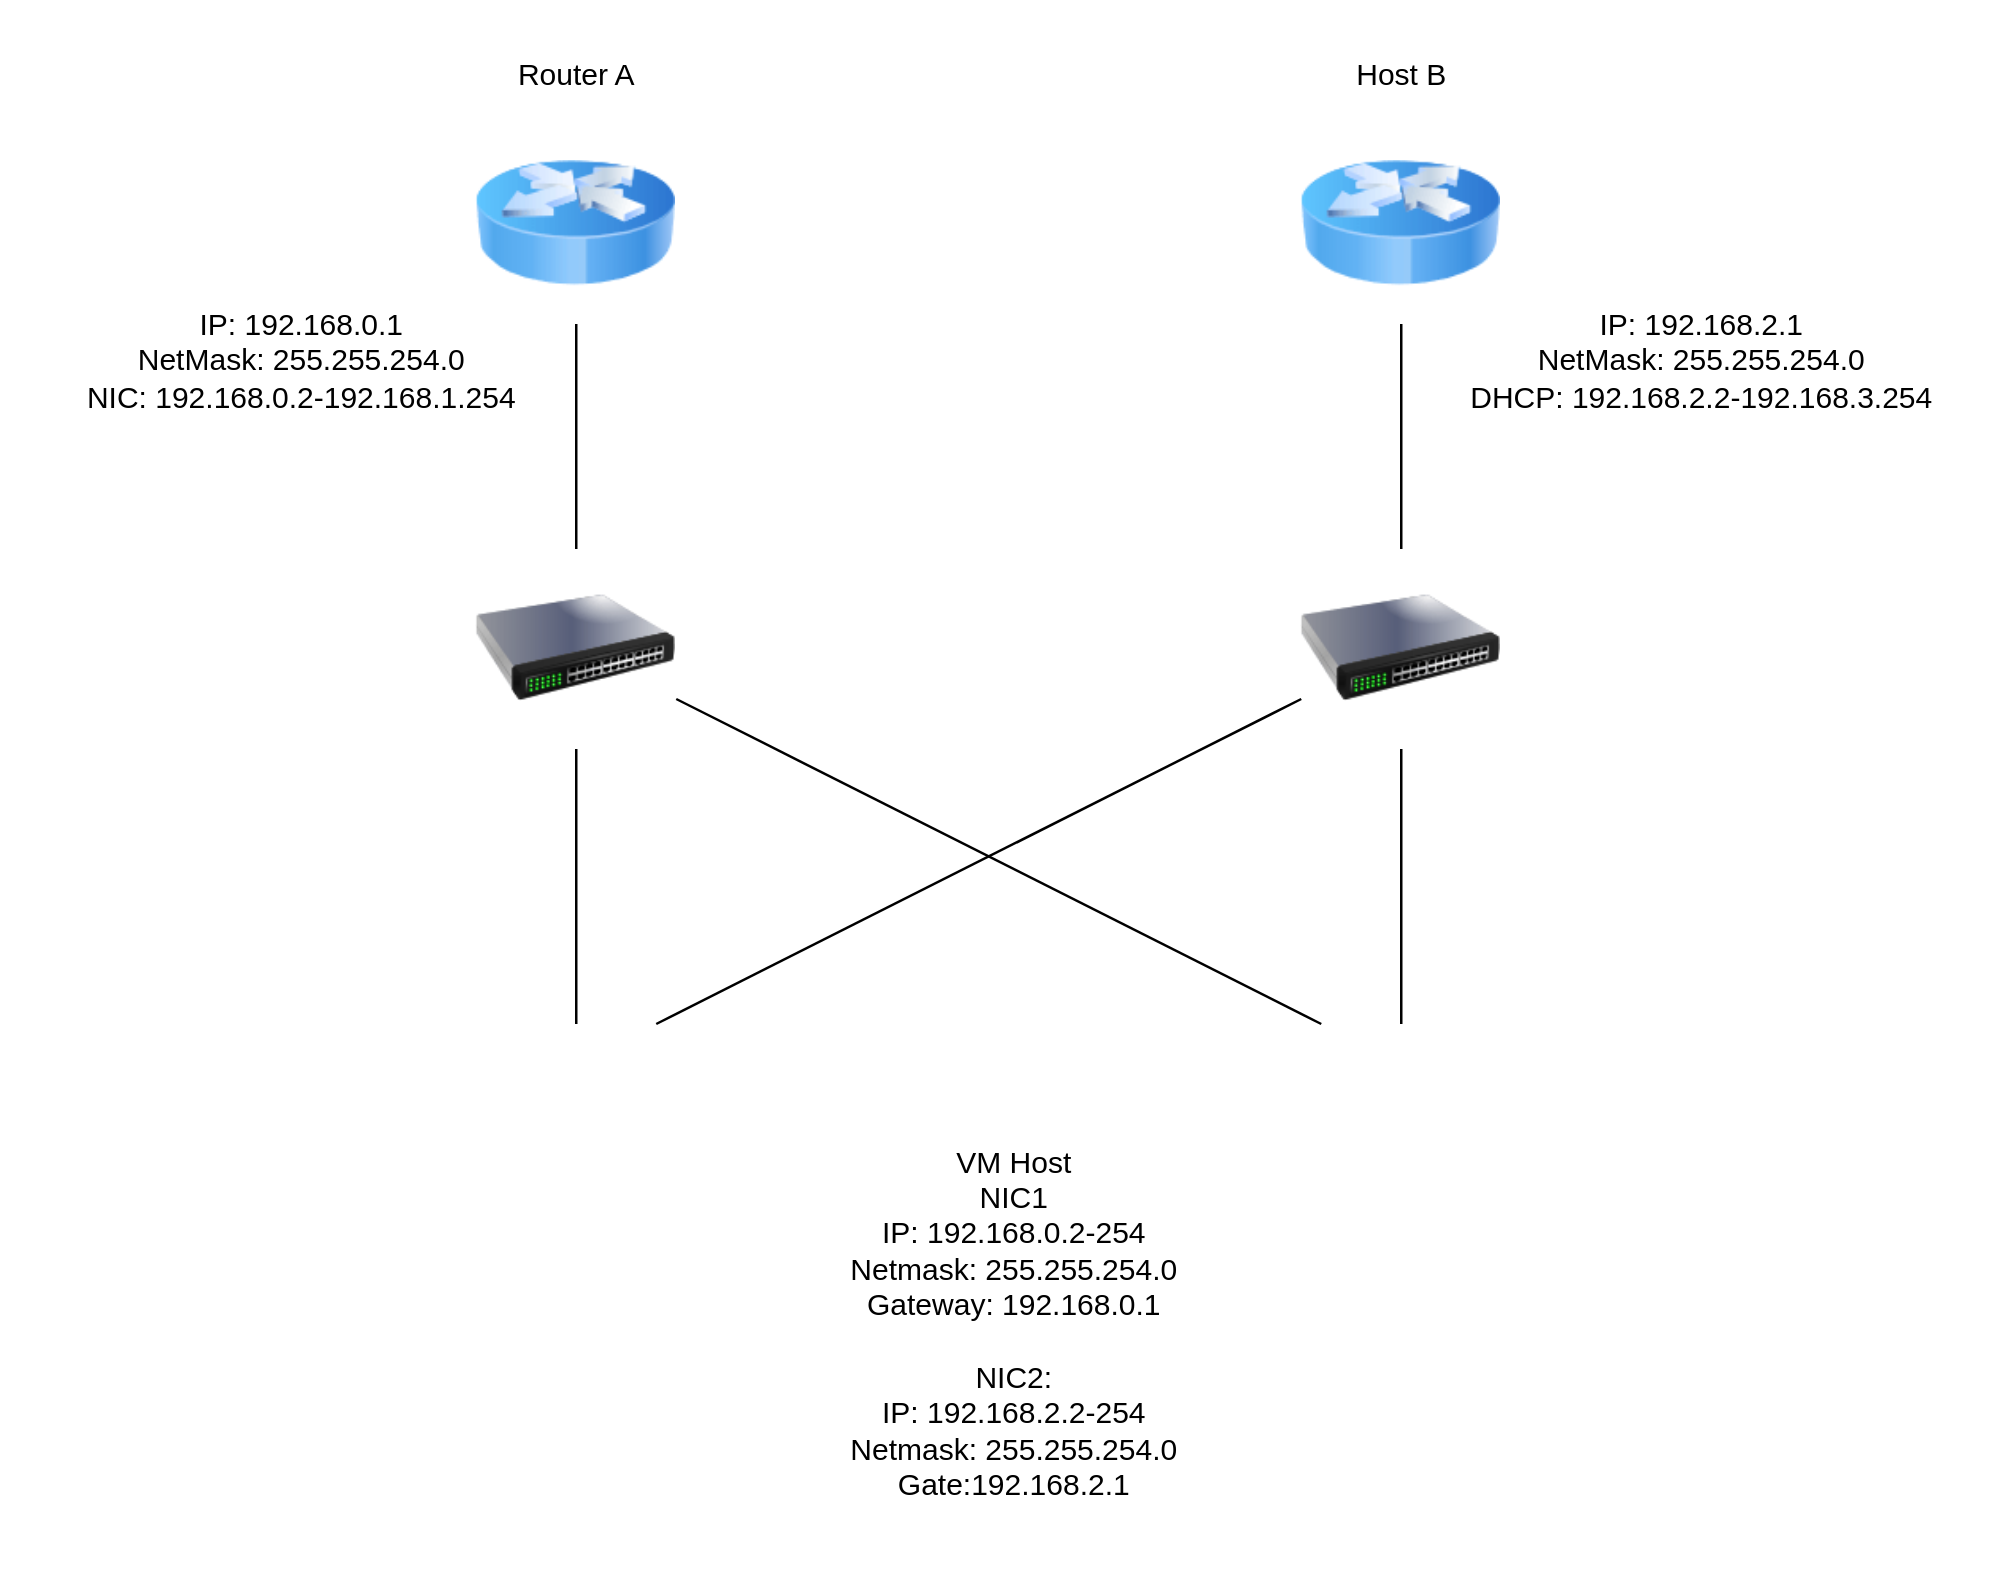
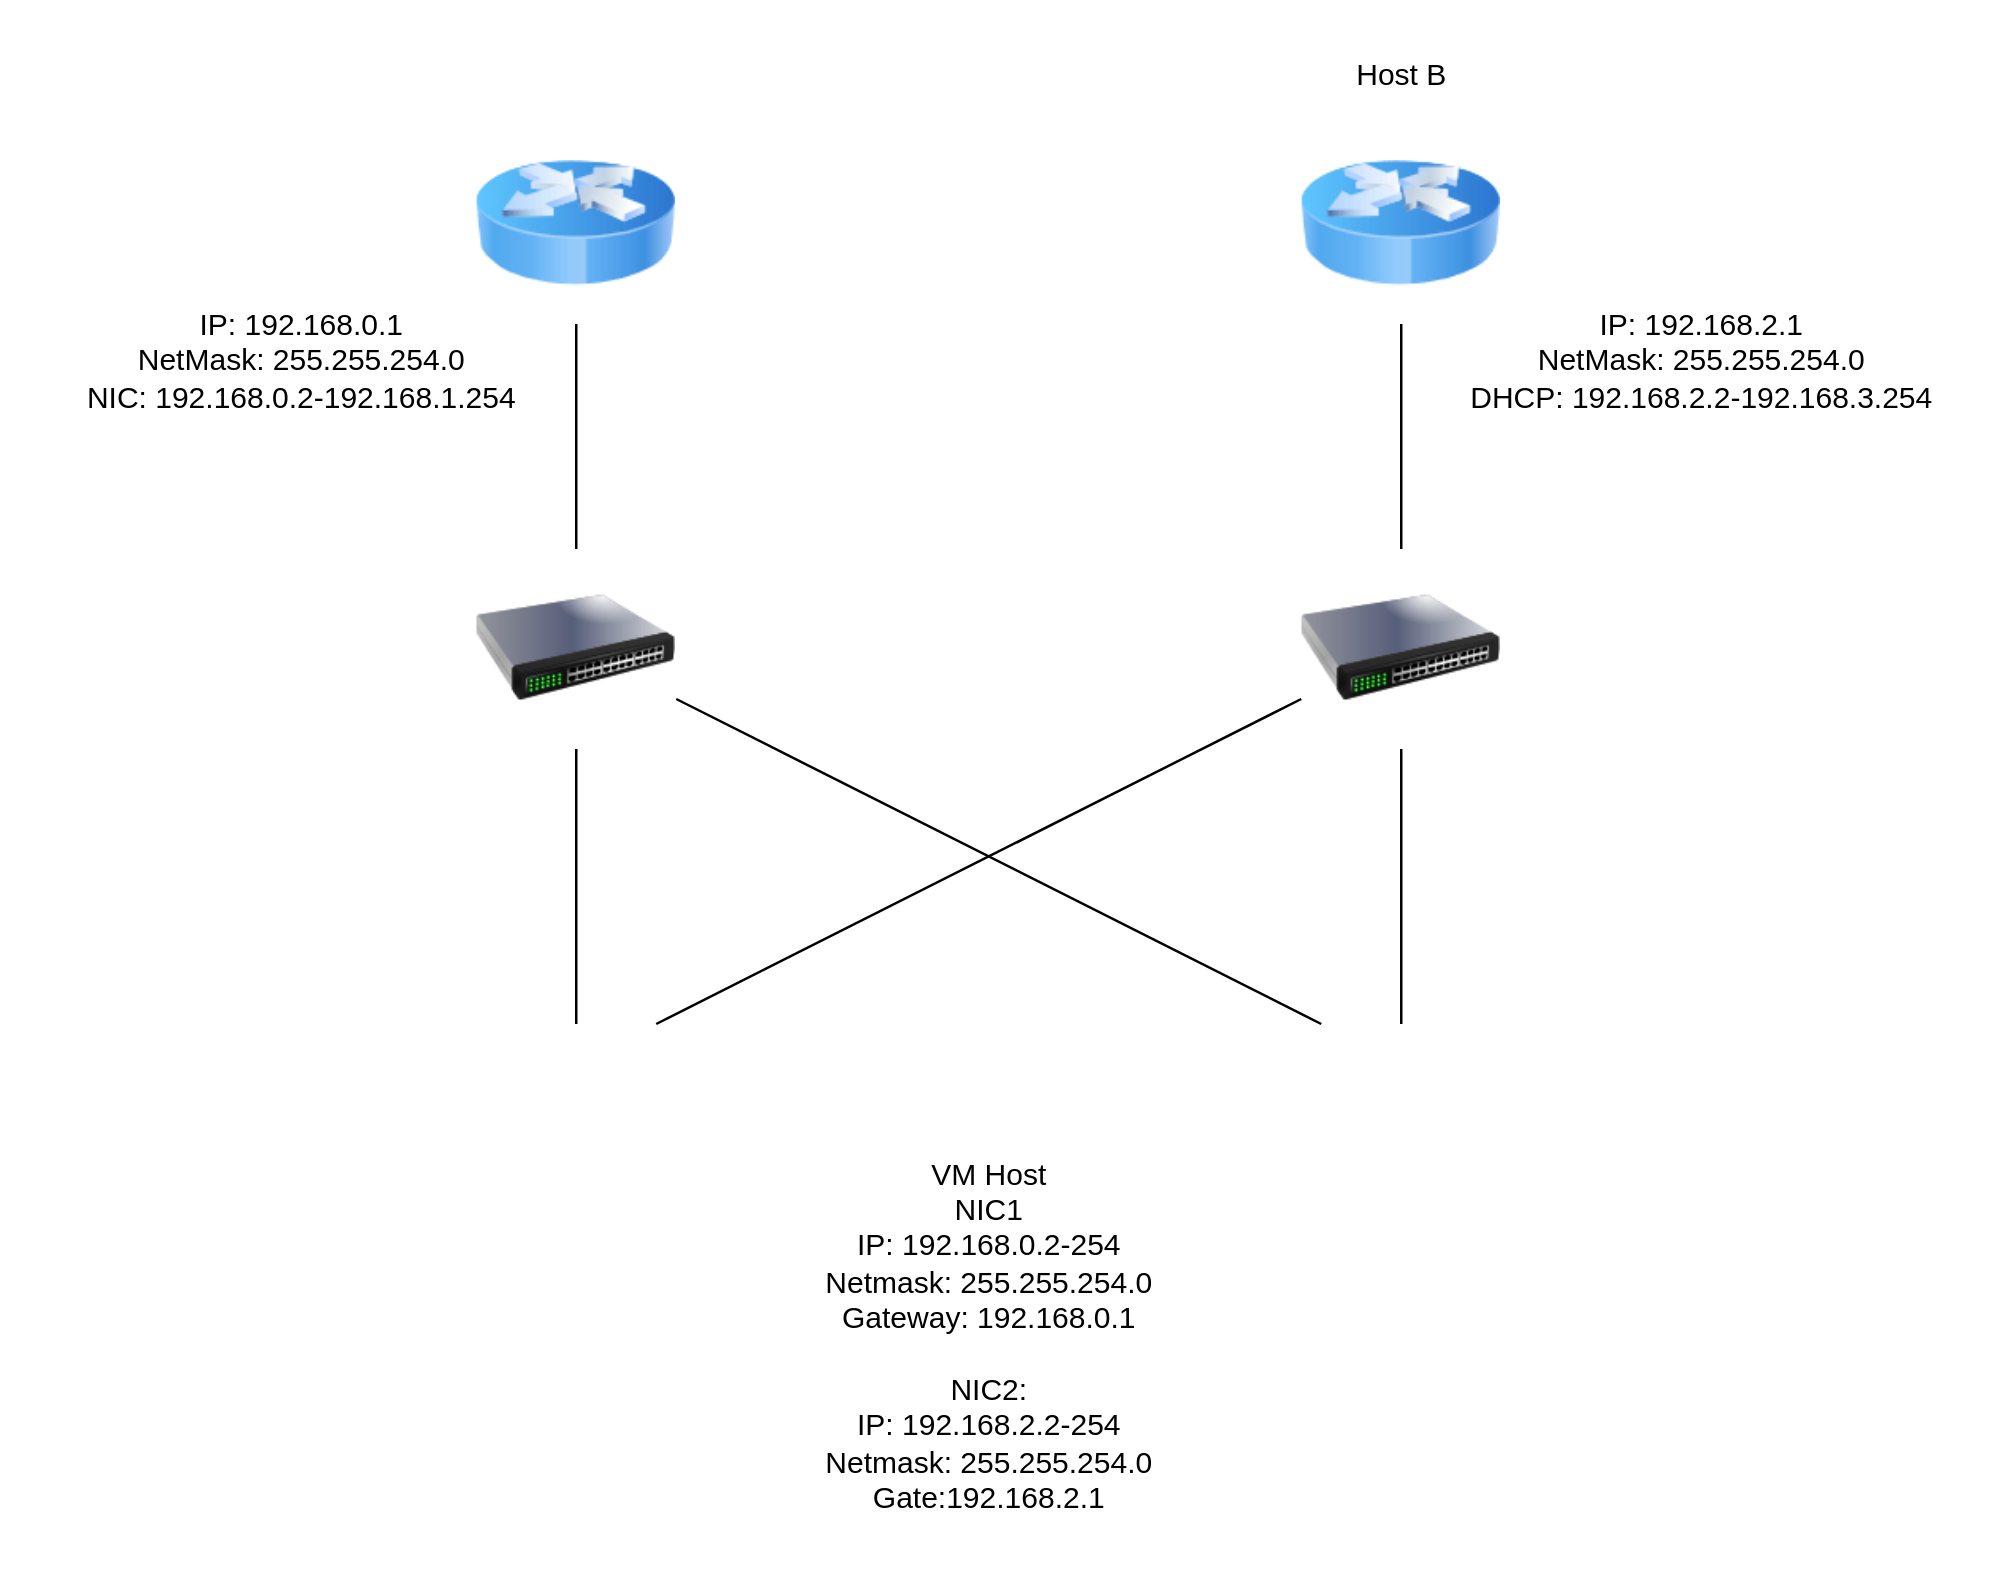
- <mxCell id="14" value="Router A" style="text;html=1;align=center;verticalAlign=middle;resizable=0;points=[];;autosize=1;" vertex="1" parent="1"><mxGeometry x="200" y="20" width="60" height="20" as="geometry" /></mxCell>
- <mxCell id="18" value="VM Host&lt;br&gt;NIC1&lt;br&gt;IP: 192.168.0.2-254&lt;br&gt;Netmask: 255.255.254.0&lt;br&gt;Gateway: 192.168.0.1&lt;br&gt;&lt;br&gt;NIC2:&lt;br&gt;IP: 192.168.2.2-254&lt;br&gt;Netmask: 255.255.254.0&lt;br&gt;Gate:192.168.2.1" style="text;html=1;align=center;verticalAlign=middle;resizable=0;points=[];;autosize=1;" vertex="1" parent="1"><mxGeometry x="330" y="454" width="150" height="150" as="geometry" /></mxCell>
+ <mxCell id="18" value="VM Host&lt;br&gt;NIC1&lt;br&gt;IP: 192.168.0.2-254&lt;br&gt;Netmask: 255.255.254.0&lt;br&gt;Gateway: 192.168.0.1&lt;br&gt;&lt;br&gt;NIC2:&lt;br&gt;IP: 192.168.2.2-254&lt;br&gt;Netmask: 255.255.254.0&lt;br&gt;Gate:192.168.2.1" style="text;html=1;align=center;verticalAlign=middle;resizable=0;points=[];;autosize=1;" vertex="1" parent="1"><mxGeometry x="320" y="459" width="150" height="150" as="geometry" /></mxCell>
